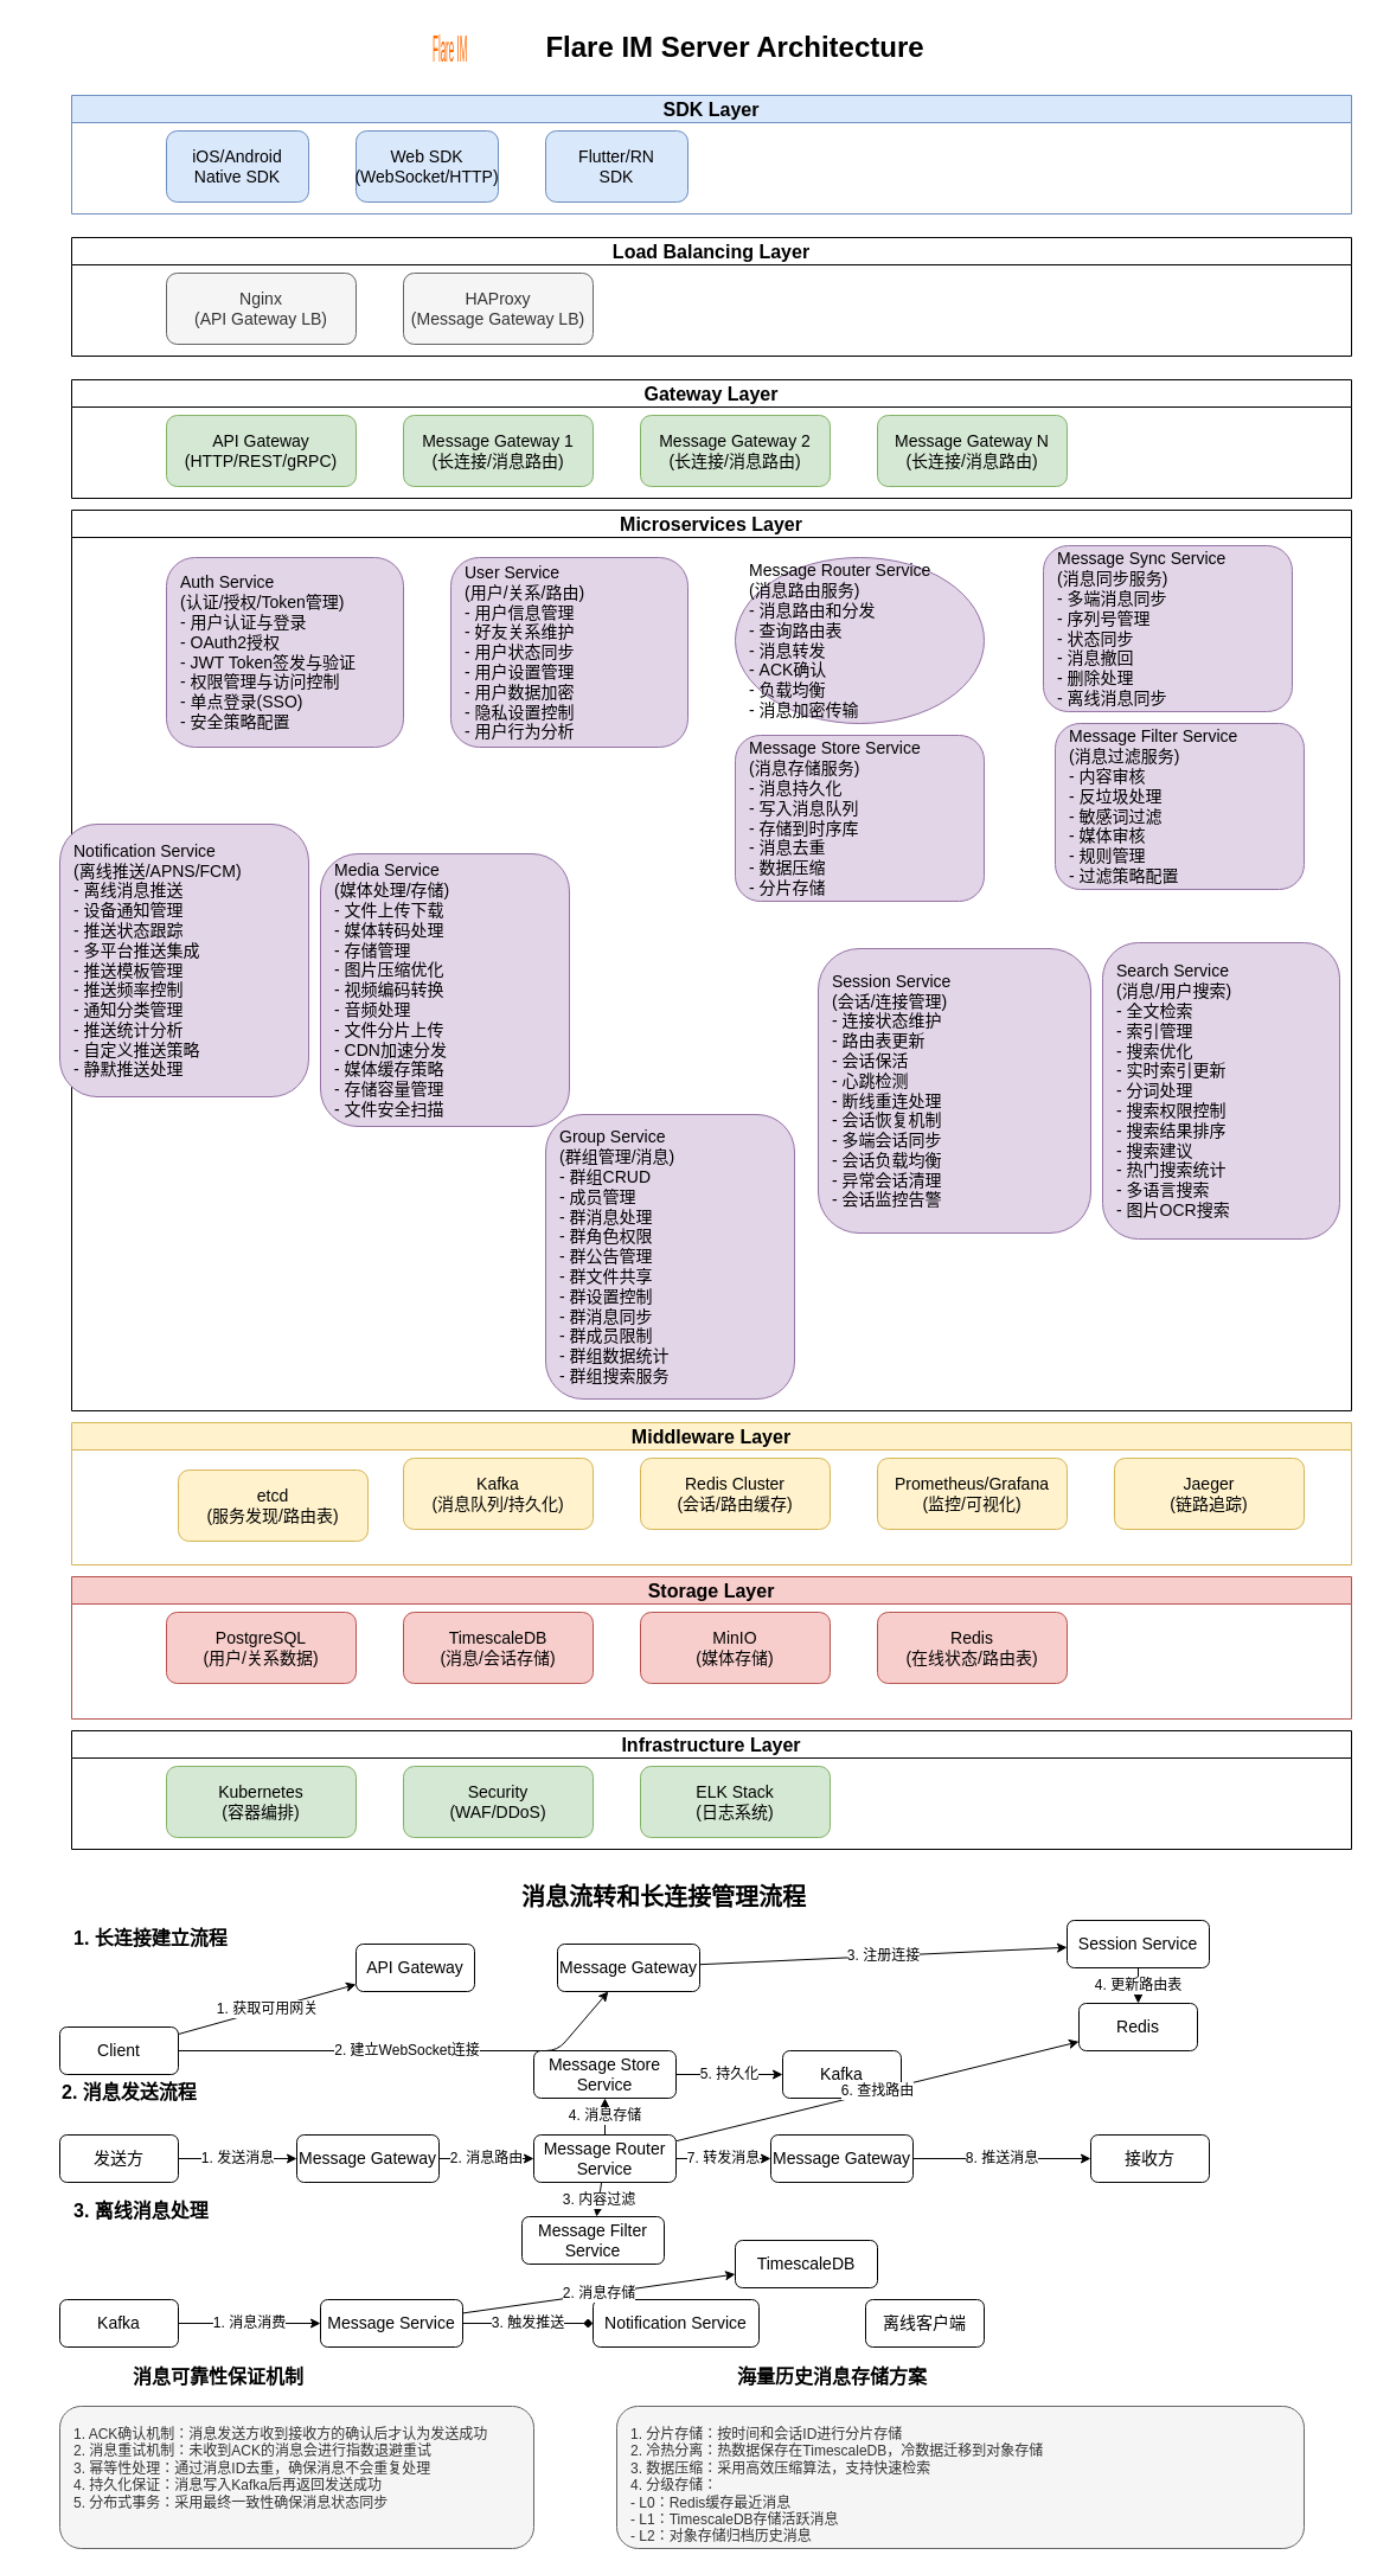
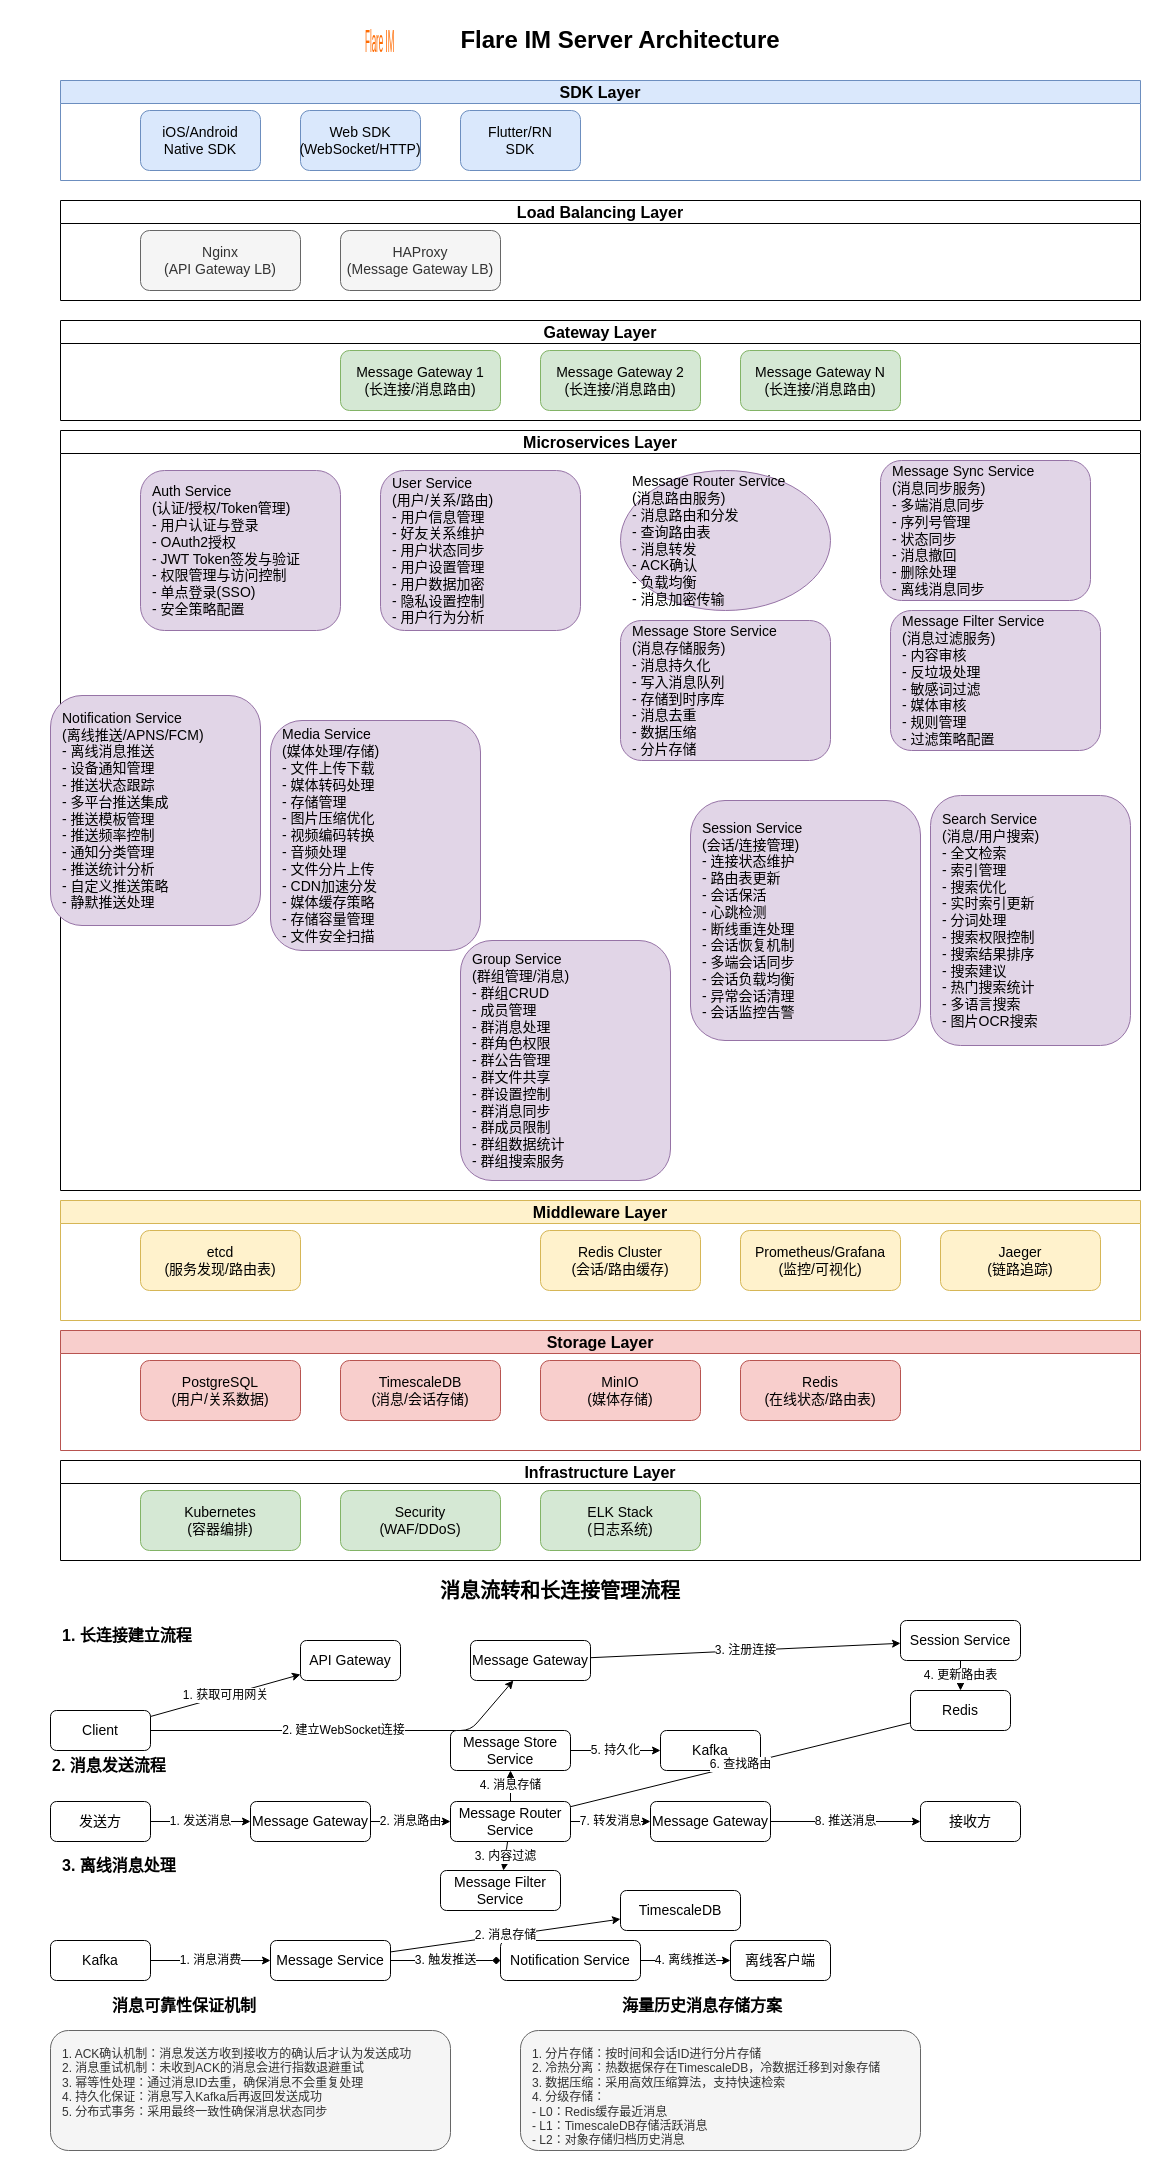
- <mxCell id="12" value="API Gateway&#10;(HTTP/REST/gRPC)" style="rounded=1;whiteSpace=wrap;html=1;fontSize=14;fillColor=#d5e8d4;strokeColor=#82b366;" parent="11" vertex="1"><mxGeometry x="80" y="30" width="160" height="60" as="geometry" /></mxCell>
- <mxCell id="30" value="Kafka&#10;(消息队列/持久化)" style="rounded=1;whiteSpace=wrap;html=1;fontSize=14;fillColor=#fff2cc;strokeColor=#d6b656;" parent="28" vertex="1"><mxGeometry x="280" y="30" width="160" height="60" as="geometry" /></mxCell>
- <mxCell id="29" value="etcd&#10;(服务发现/路由表)" style="rounded=1;whiteSpace=wrap;html=1;fontSize=14;fillColor=#fff2cc;strokeColor=#d6b656;" parent="28" vertex="1"><mxGeometry x="90" y="40" width="160" height="60" as="geometry" /></mxCell>
+ <mxCell id="29" value="etcd&#10;(服务发现/路由表)" style="rounded=1;whiteSpace=wrap;html=1;fontSize=14;fillColor=#fff2cc;strokeColor=#d6b656;" parent="28" vertex="1"><mxGeometry x="80" y="30" width="160" height="60" as="geometry" /></mxCell>
- <mxCell id="43" value="消息流转和长连接管理流程" style="text;html=1;strokeColor=none;fillColor=none;align=center;verticalAlign=middle;whiteSpace=wrap;rounded=0;fontSize=20;fontStyle=1" parent="1" vertex="1"><mxGeometry y="1580" width="1080" height="40" as="geometry" x="20" /></mxCell>
+ <mxCell id="43" value="消息流转和长连接管理流程" style="text;html=1;strokeColor=none;fillColor=none;align=center;verticalAlign=middle;whiteSpace=wrap;rounded=0;fontSize=20;fontStyle=1" parent="1" vertex="1"><mxGeometry x="20" y="1570" width="1080" height="40" as="geometry" /></mxCell>
- <mxCell id="68" value="6. 查找路由" style="endArrow=classic;html=1;fontSize=12;" parent="1" source="57" target="49" edge="1"><mxGeometry relative="1" as="geometry" /></mxCell>
+ <mxCell id="68" value="6. 查找路由" style="endArrow=none;html=1;fontSize=12;" parent="1" source="57" target="49" edge="1"><mxGeometry relative="1" as="geometry" /></mxCell>
+ <mxCell id="80" value="4. 离线推送" style="endArrow=classic;html=1;fontSize=12;" parent="1" source="75" target="76" edge="1"><mxGeometry relative="1" as="geometry" /></mxCell>
- <mxCell id="84" value="1. 分片存储：按时间和会话ID进行分片存储&#10;2. 冷热分离：热数据保存在TimescaleDB，冷数据迁移到对象存储&#10;3. 数据压缩：采用高效压缩算法，支持快速检索&#10;4. 分级存储：&#10;   - L0：Redis缓存最近消息&#10;   - L1：TimescaleDB存储活跃消息&#10;   - L2：对象存储归档历史消息" style="text;html=1;strokeColor=#666666;fillColor=#f5f5f5;align=left;verticalAlign=top;whiteSpace=wrap;rounded=1;fontSize=12;fontColor=#333333;spacing=4;spacingTop=8;spacingLeft=8" parent="1" vertex="1"><mxGeometry x="520" y="2030" width="580" height="120" as="geometry" /></mxCell>
+ <mxCell id="84" value="1. 分片存储：按时间和会话ID进行分片存储&#10;2. 冷热分离：热数据保存在TimescaleDB，冷数据迁移到对象存储&#10;3. 数据压缩：采用高效压缩算法，支持快速检索&#10;4. 分级存储：&#10;   - L0：Redis缓存最近消息&#10;   - L1：TimescaleDB存储活跃消息&#10;   - L2：对象存储归档历史消息" style="text;html=1;strokeColor=#666666;fillColor=#f5f5f5;align=left;verticalAlign=top;whiteSpace=wrap;rounded=1;fontSize=12;fontColor=#333333;spacing=4;spacingTop=8;spacingLeft=8" parent="1" vertex="1"><mxGeometry x="520" y="2030" width="400" height="120" as="geometry" /></mxCell>
